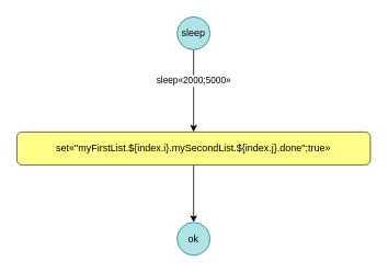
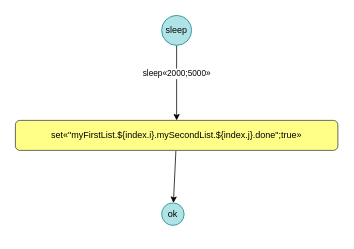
- <mxCell id="5" value="ok" style="ellipse;whiteSpace=wrap;fillColor=#b0e3e6;strokeColor=#0e8088;fontColor=#000000;" parent="1" vertex="1"><mxGeometry x="215" y="270" width="40" height="40" as="geometry" /></mxCell>
+ <mxCell id="5" value="ok" style="ellipse;whiteSpace=wrap;fillColor=#b0e3e6;strokeColor=#0e8088;fontColor=#000000;" parent="1" vertex="1"><mxGeometry x="215" y="270" width="30" height="30" as="geometry" /></mxCell>
